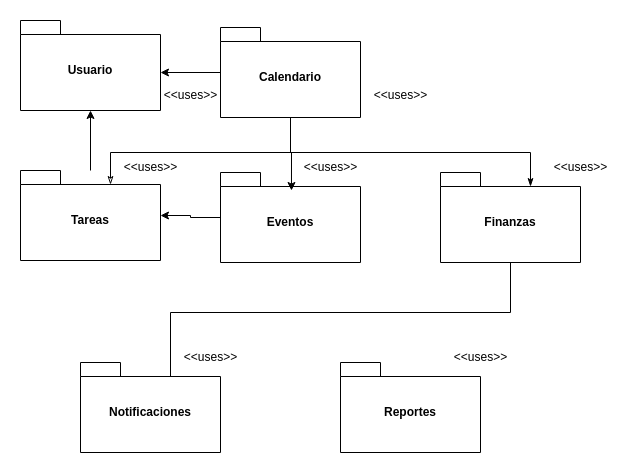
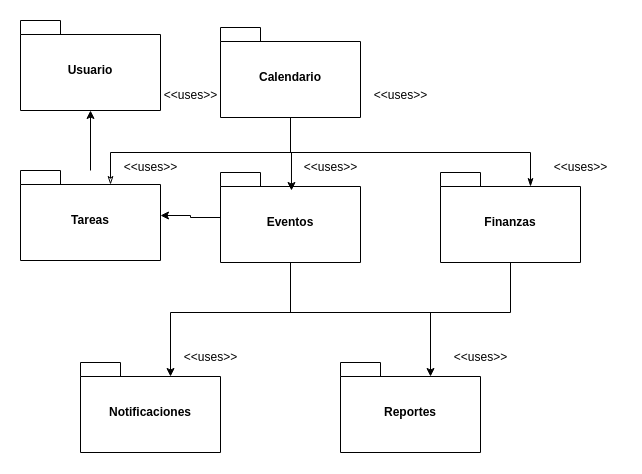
- <mxCell id="10" style="edgeStyle=orthogonalEdgeStyle;rounded=0;orthogonalLoop=1;jettySize=auto;html=1;entryX=0;entryY=0;entryDx=140;entryDy=52;entryPerimeter=0;endArrow=classic;endFill=1;startArrow=none;startFill=0;" parent="1" source="8" target="5" edge="1"><mxGeometry relative="1" as="geometry" /></mxCell>
+ <mxCell id="16" style="edgeStyle=orthogonalEdgeStyle;rounded=0;orthogonalLoop=1;jettySize=auto;html=1;entryX=0;entryY=0;entryDx=90;entryDy=14;entryPerimeter=0;" parent="1" source="4" target="2" edge="1"><mxGeometry relative="1" as="geometry" /></mxCell>
- <mxCell id="15" style="edgeStyle=orthogonalEdgeStyle;rounded=0;orthogonalLoop=1;jettySize=auto;html=1;entryX=0;entryY=0;entryDx=90;entryDy=14;entryPerimeter=0;endArrow=none;" parent="1" source="9" target="3" edge="1"><mxGeometry relative="1" as="geometry"><Array as="points"><mxPoint x="510" y="312" /><mxPoint x="170" y="312" /></Array></mxGeometry></mxCell>
+ <mxCell id="15" style="edgeStyle=orthogonalEdgeStyle;rounded=0;orthogonalLoop=1;jettySize=auto;html=1;entryX=0;entryY=0;entryDx=90;entryDy=14;entryPerimeter=0;" parent="1" source="9" target="3" edge="1"><mxGeometry relative="1" as="geometry"><Array as="points"><mxPoint x="510" y="312" /><mxPoint x="170" y="312" /></Array></mxGeometry></mxCell>
